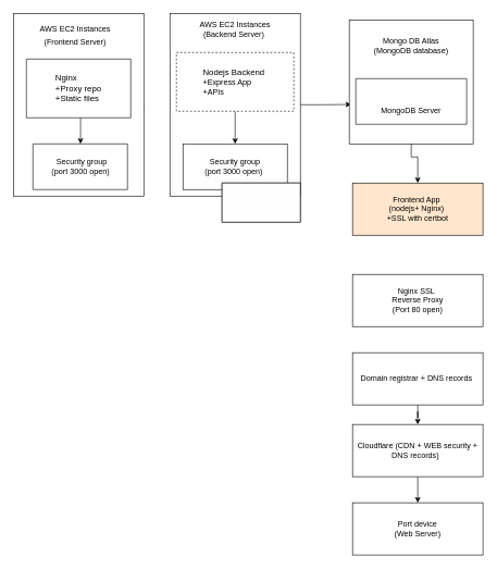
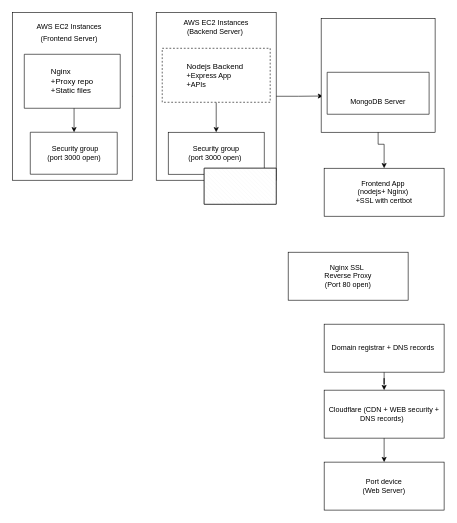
- <mxCell id="26" value="Mongo DB Atlas&lt;br&gt;(MongoDB database)" style="text;strokeColor=none;align=center;fillColor=none;html=1;verticalAlign=middle;whiteSpace=wrap;rounded=0;" vertex="1" parent="1"><mxGeometry x="550" y="50" width="160" height="40" as="geometry" /></mxCell>
- <mxCell id="8" value="Frontend App&amp;nbsp;&lt;br&gt;(nodejs+ Nginx)&amp;nbsp;&lt;br&gt;+SSL with certbot" style="rounded=0;whiteSpace=wrap;html=1;fillColor=#ffe6cc;" vertex="1" parent="1"><mxGeometry x="540" y="280" width="200" height="80" as="geometry" /></mxCell>
+ <mxCell id="8" value="Frontend App&amp;nbsp;&lt;br&gt;(nodejs+ Nginx)&amp;nbsp;&lt;br&gt;+SSL with certbot" style="rounded=0;whiteSpace=wrap;html=1;" vertex="1" parent="1"><mxGeometry x="540" y="280" width="200" height="80" as="geometry" /></mxCell>
- <mxCell id="9" value="Nginx SSL&amp;nbsp;&lt;br&gt;Reverse Proxy&lt;br&gt;(Port 80 open)" style="rounded=0;whiteSpace=wrap;html=1;" vertex="1" parent="1"><mxGeometry x="540" y="420" width="200" height="80" as="geometry" /></mxCell>
+ <mxCell id="9" value="Nginx SSL&amp;nbsp;&lt;br&gt;Reverse Proxy&lt;br&gt;(Port 80 open)" style="rounded=0;whiteSpace=wrap;html=1;" vertex="1" parent="1"><mxGeometry x="480" y="420" width="200" height="80" as="geometry" /></mxCell>
